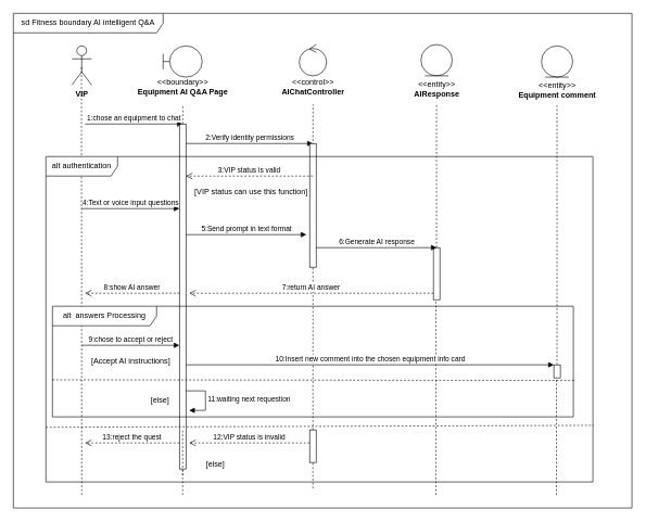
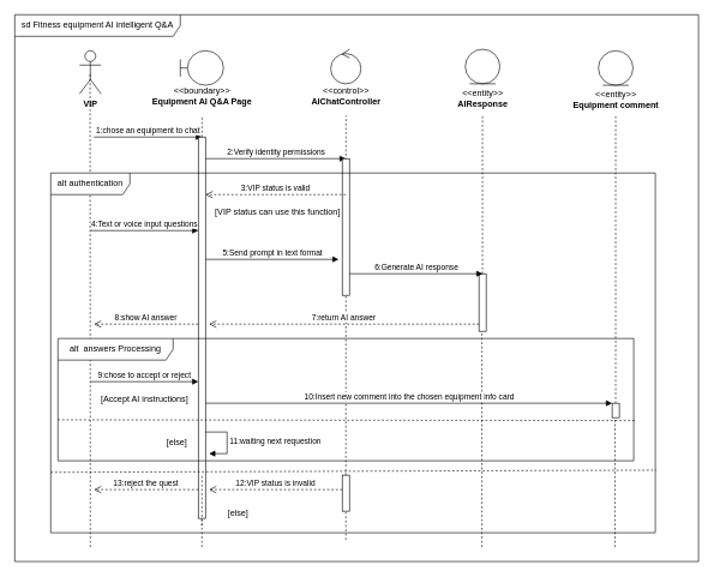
- <mxCell id="48" value="sd&amp;nbsp;Fitness boundary AI intelligent Q&amp;amp;A" style="shape=umlFrame;whiteSpace=wrap;html=1;pointerEvents=0;width=230;height=30;" vertex="1" parent="1"><mxGeometry x="20" y="20" width="950" height="760" as="geometry" /></mxCell>
+ <mxCell id="48" value="sd&amp;nbsp;Fitness equipment AI intelligent Q&amp;amp;A" style="shape=umlFrame;whiteSpace=wrap;html=1;pointerEvents=0;width=230;height=30;" vertex="1" parent="1"><mxGeometry x="20" y="20" width="950" height="760" as="geometry" /></mxCell>
